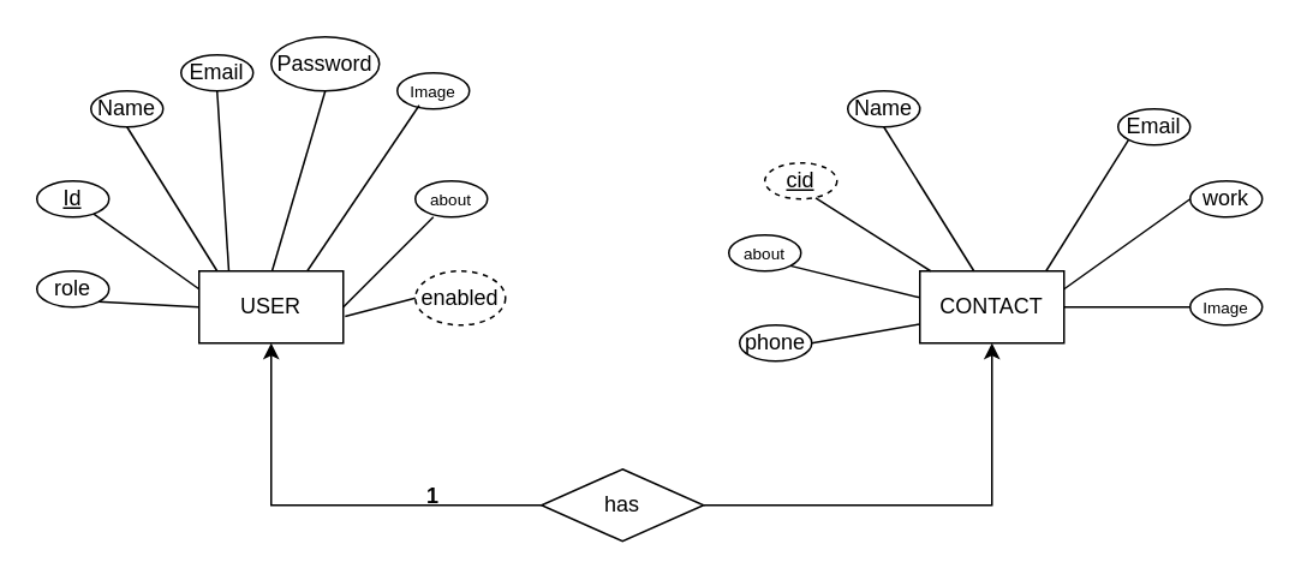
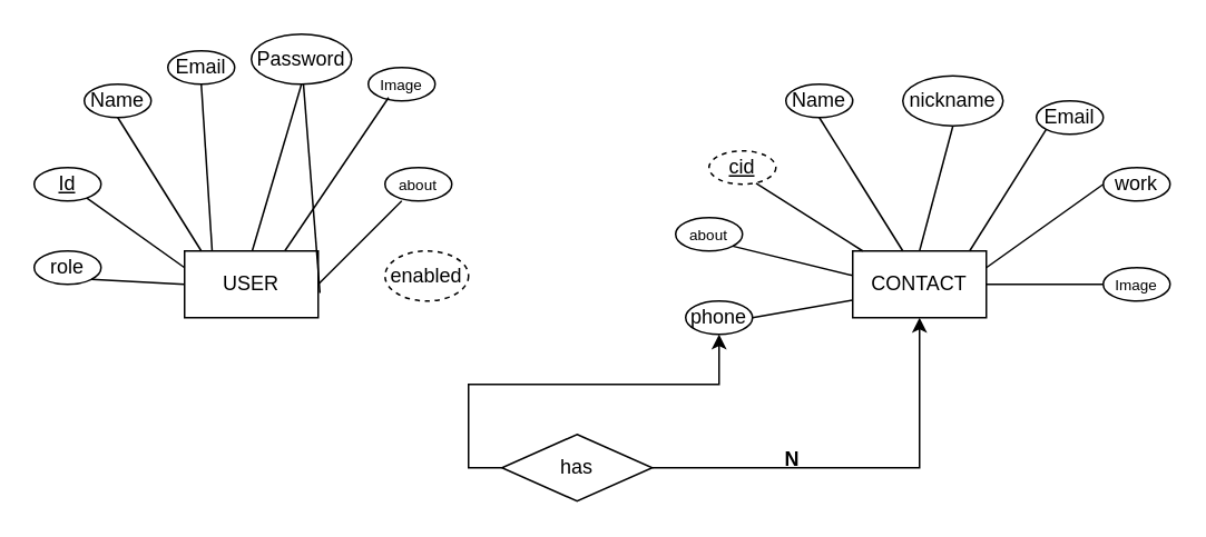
+ <mxCell id="25" value="&lt;font&gt;nickname&lt;/font&gt;" style="ellipse;whiteSpace=wrap;html=1;" vertex="1" parent="1"><mxGeometry x="540" y="45" width="60" height="30" as="geometry" /></mxCell>
+ <mxCell id="35" value="" style="endArrow=none;html=1;rounded=0;entryX=0.5;entryY=0;entryDx=0;entryDy=0;exitX=0.5;exitY=1;exitDx=0;exitDy=0;" edge="1" parent="1" source="25" target="3"><mxGeometry width="50" height="50" relative="1" as="geometry"><mxPoint x="500" y="80" as="sourcePoint" /><mxPoint x="550" y="160" as="targetPoint" /></mxGeometry></mxCell>
- <mxCell id="13" value="" style="endArrow=none;html=1;rounded=0;exitX=1.013;exitY=0.629;exitDx=0;exitDy=0;exitPerimeter=0;entryX=0;entryY=0.5;entryDx=0;entryDy=0;" edge="1" parent="1" source="2" target="11"><mxGeometry width="50" height="50" relative="1" as="geometry"><mxPoint x="200" y="180" as="sourcePoint" /><mxPoint x="250" y="130" as="targetPoint" /></mxGeometry></mxCell>
+ <mxCell id="13" value="" style="endArrow=none;html=1;rounded=0;exitX=1.013;exitY=0.629;exitDx=0;exitDy=0;exitPerimeter=0;" edge="1" parent="1" source="2" target="7"><mxGeometry width="50" height="50" relative="1" as="geometry"><mxPoint x="200" y="180" as="sourcePoint" /><mxPoint x="250" y="130" as="targetPoint" /></mxGeometry></mxCell>
- <mxCell id="39" value="&lt;b&gt;1&lt;/b&gt;" style="text;html=1;align=center;verticalAlign=middle;whiteSpace=wrap;rounded=0;" vertex="1" parent="1"><mxGeometry x="210" y="260" width="60" height="30" as="geometry" /></mxCell>
+ <mxCell id="40" value="&lt;b&gt;N&lt;/b&gt;" style="text;html=1;align=center;verticalAlign=middle;whiteSpace=wrap;rounded=0;" vertex="1" parent="1"><mxGeometry x="444" y="260" width="60" height="30" as="geometry" /></mxCell>
- <mxCell id="37" style="edgeStyle=orthogonalEdgeStyle;rounded=0;orthogonalLoop=1;jettySize=auto;html=1;exitX=0;exitY=0.5;exitDx=0;exitDy=0;entryX=0.5;entryY=1;entryDx=0;entryDy=0;" edge="1" parent="1" source="38" target="2"><mxGeometry relative="1" as="geometry" /></mxCell>
+ <mxCell id="37" style="edgeStyle=orthogonalEdgeStyle;rounded=0;orthogonalLoop=1;jettySize=auto;html=1;exitX=0;exitY=0.5;exitDx=0;exitDy=0;" edge="1" parent="1" source="38" target="23"><mxGeometry relative="1" as="geometry" /></mxCell>
